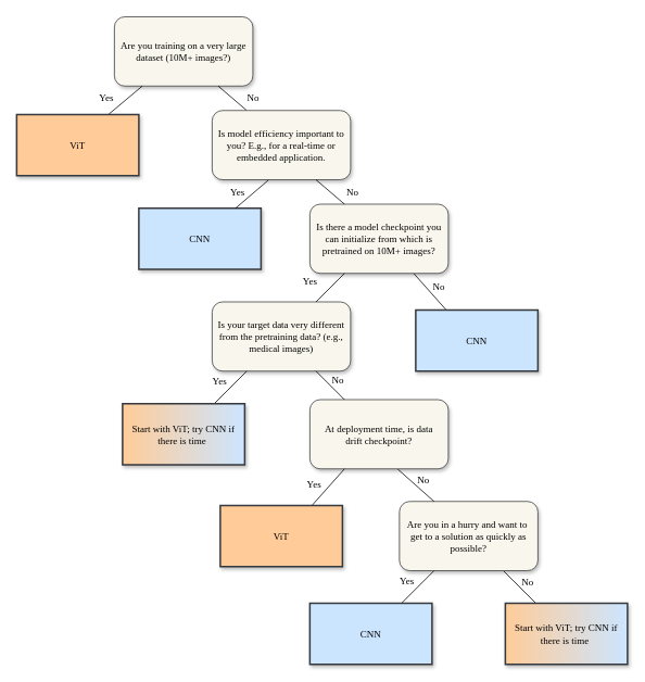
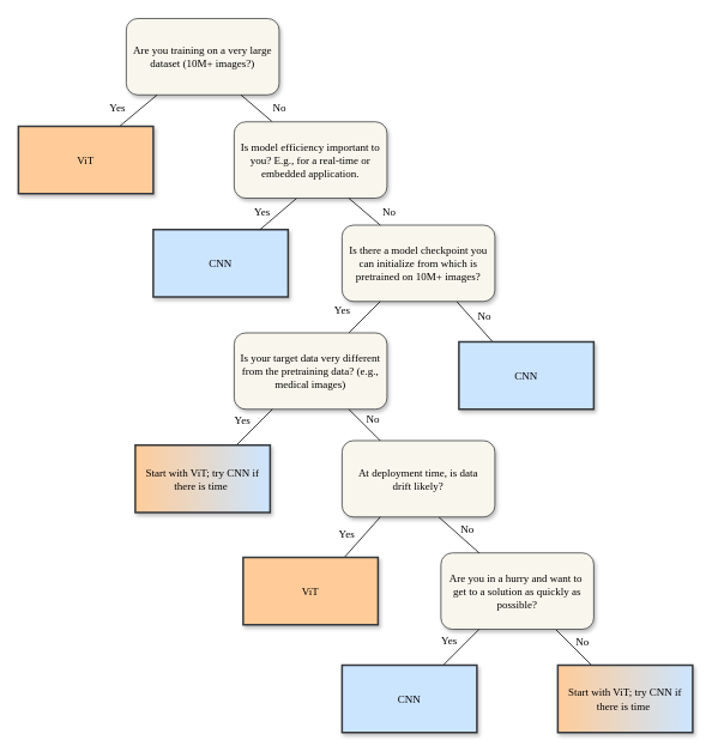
- <mxCell id="22" value="At deployment time, is data&lt;div&gt;drift checkpoint?&lt;/div&gt;" style="whiteSpace=wrap;html=1;rounded=1;shadow=1;labelBackgroundColor=none;strokeWidth=1;fontFamily=Verdana;fontSize=12;align=center;aspect=fixed;fillColor=#f9f7ed;strokeColor=#36393d;" vertex="1" parent="1"><mxGeometry x="380" y="490" width="170" height="85" as="geometry" /></mxCell>
+ <mxCell id="22" value="At deployment time, is data&lt;div&gt;drift likely?&lt;/div&gt;" style="whiteSpace=wrap;html=1;rounded=1;shadow=1;labelBackgroundColor=none;strokeWidth=1;fontFamily=Verdana;fontSize=12;align=center;aspect=fixed;fillColor=#f9f7ed;strokeColor=#36393d;" vertex="1" parent="1"><mxGeometry x="380" y="490" width="170" height="85" as="geometry" /></mxCell>
